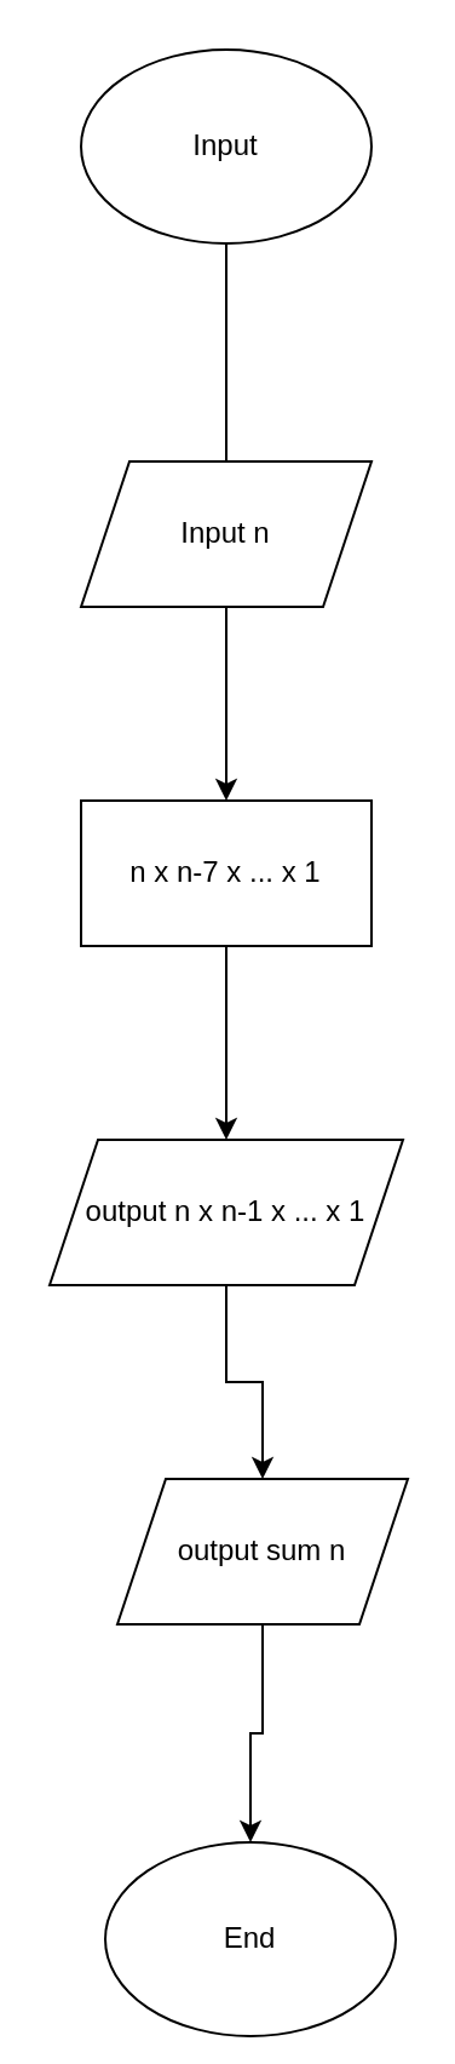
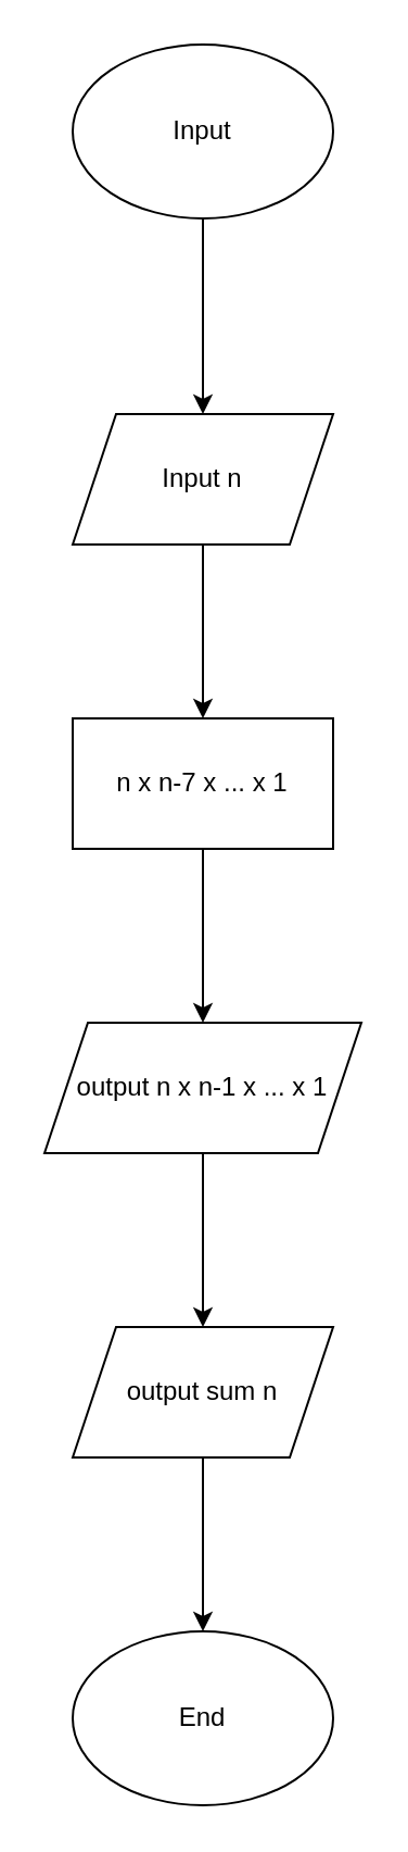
- <mxCell id="2" value="" style="edgeStyle=orthogonalEdgeStyle;rounded=0;orthogonalLoop=1;jettySize=auto;html=1;endArrow=none;" edge="1" parent="1" source="3" target="5"><mxGeometry relative="1" as="geometry" /></mxCell>
+ <mxCell id="2" value="" style="edgeStyle=orthogonalEdgeStyle;rounded=0;orthogonalLoop=1;jettySize=auto;html=1;" edge="1" parent="1" source="3" target="5"><mxGeometry relative="1" as="geometry" /></mxCell>
- <mxCell id="11" value="output sum n" style="shape=parallelogram;perimeter=parallelogramPerimeter;whiteSpace=wrap;html=1;fixedSize=1;" vertex="1" parent="1"><mxGeometry x="48" y="610" width="120" height="60" as="geometry" /></mxCell>
+ <mxCell id="11" value="output sum n" style="shape=parallelogram;perimeter=parallelogramPerimeter;whiteSpace=wrap;html=1;fixedSize=1;" vertex="1" parent="1"><mxGeometry x="33" y="610" width="120" height="60" as="geometry" /></mxCell>
- <mxCell id="12" value="End" style="ellipse;whiteSpace=wrap;html=1;" vertex="1" parent="1"><mxGeometry x="43" y="760" width="120" height="80" as="geometry" /></mxCell>
+ <mxCell id="12" value="End" style="ellipse;whiteSpace=wrap;html=1;" vertex="1" parent="1"><mxGeometry x="33" y="750" width="120" height="80" as="geometry" /></mxCell>
